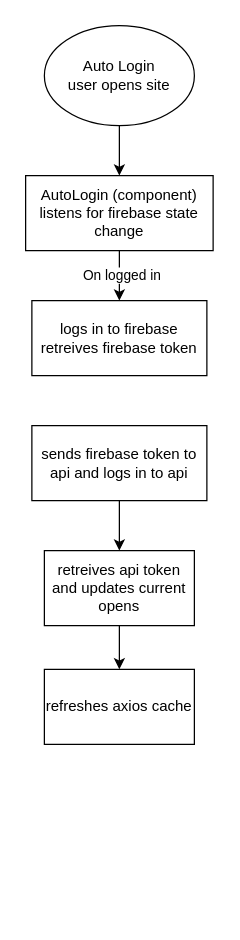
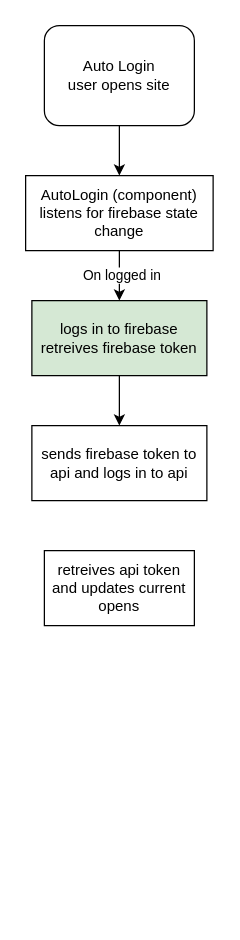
- <mxCell id="3" value="Auto Login&lt;br&gt;user opens site" style="ellipse;whiteSpace=wrap;html=1;movable=1;resizable=1;rotatable=1;deletable=1;editable=1;connectable=1;" vertex="1" parent="2"><mxGeometry x="15" width="120" height="80" as="geometry" /></mxCell>
+ <mxCell id="3" value="Auto Login&lt;br&gt;user opens site" style="whiteSpace=wrap;html=1;movable=1;resizable=1;rotatable=1;deletable=1;editable=1;connectable=1;rounded=1;" vertex="1" parent="2"><mxGeometry x="15" width="120" height="80" as="geometry" /></mxCell>
- <mxCell id="6" value="logs in to firebase&lt;br&gt;retreives firebase token" style="whiteSpace=wrap;html=1;movable=1;resizable=1;rotatable=1;deletable=1;editable=1;connectable=1;" vertex="1" parent="2"><mxGeometry x="5" y="220" width="140" height="60" as="geometry" /></mxCell>
+ <mxCell id="6" value="logs in to firebase&lt;br&gt;retreives firebase token" style="whiteSpace=wrap;html=1;movable=1;resizable=1;rotatable=1;deletable=1;editable=1;connectable=1;fillColor=#d5e8d4;" vertex="1" parent="2"><mxGeometry x="5" y="220" width="140" height="60" as="geometry" /></mxCell>
+ <mxCell id="10" value="" style="edgeStyle=orthogonalEdgeStyle;rounded=0;orthogonalLoop=1;jettySize=auto;html=1;movable=1;resizable=1;rotatable=1;deletable=1;editable=1;connectable=1;" edge="1" parent="2" source="6" target="9"><mxGeometry relative="1" as="geometry" /></mxCell>
- <mxCell id="12" value="" style="edgeStyle=orthogonalEdgeStyle;rounded=0;orthogonalLoop=1;jettySize=auto;html=1;movable=1;resizable=1;rotatable=1;deletable=1;editable=1;connectable=1;" edge="1" parent="2" source="9" target="11"><mxGeometry relative="1" as="geometry" /></mxCell>
- <mxCell id="14" value="" style="edgeStyle=orthogonalEdgeStyle;rounded=0;orthogonalLoop=1;jettySize=auto;html=1;movable=1;resizable=1;rotatable=1;deletable=1;editable=1;connectable=1;" edge="1" parent="2" source="11" target="13"><mxGeometry relative="1" as="geometry" /></mxCell>
- <mxCell id="13" value="refreshes axios cache" style="whiteSpace=wrap;html=1;movable=1;resizable=1;rotatable=1;deletable=1;editable=1;connectable=1;" vertex="1" parent="2"><mxGeometry x="15" y="515" width="120" height="60" as="geometry" /></mxCell>
